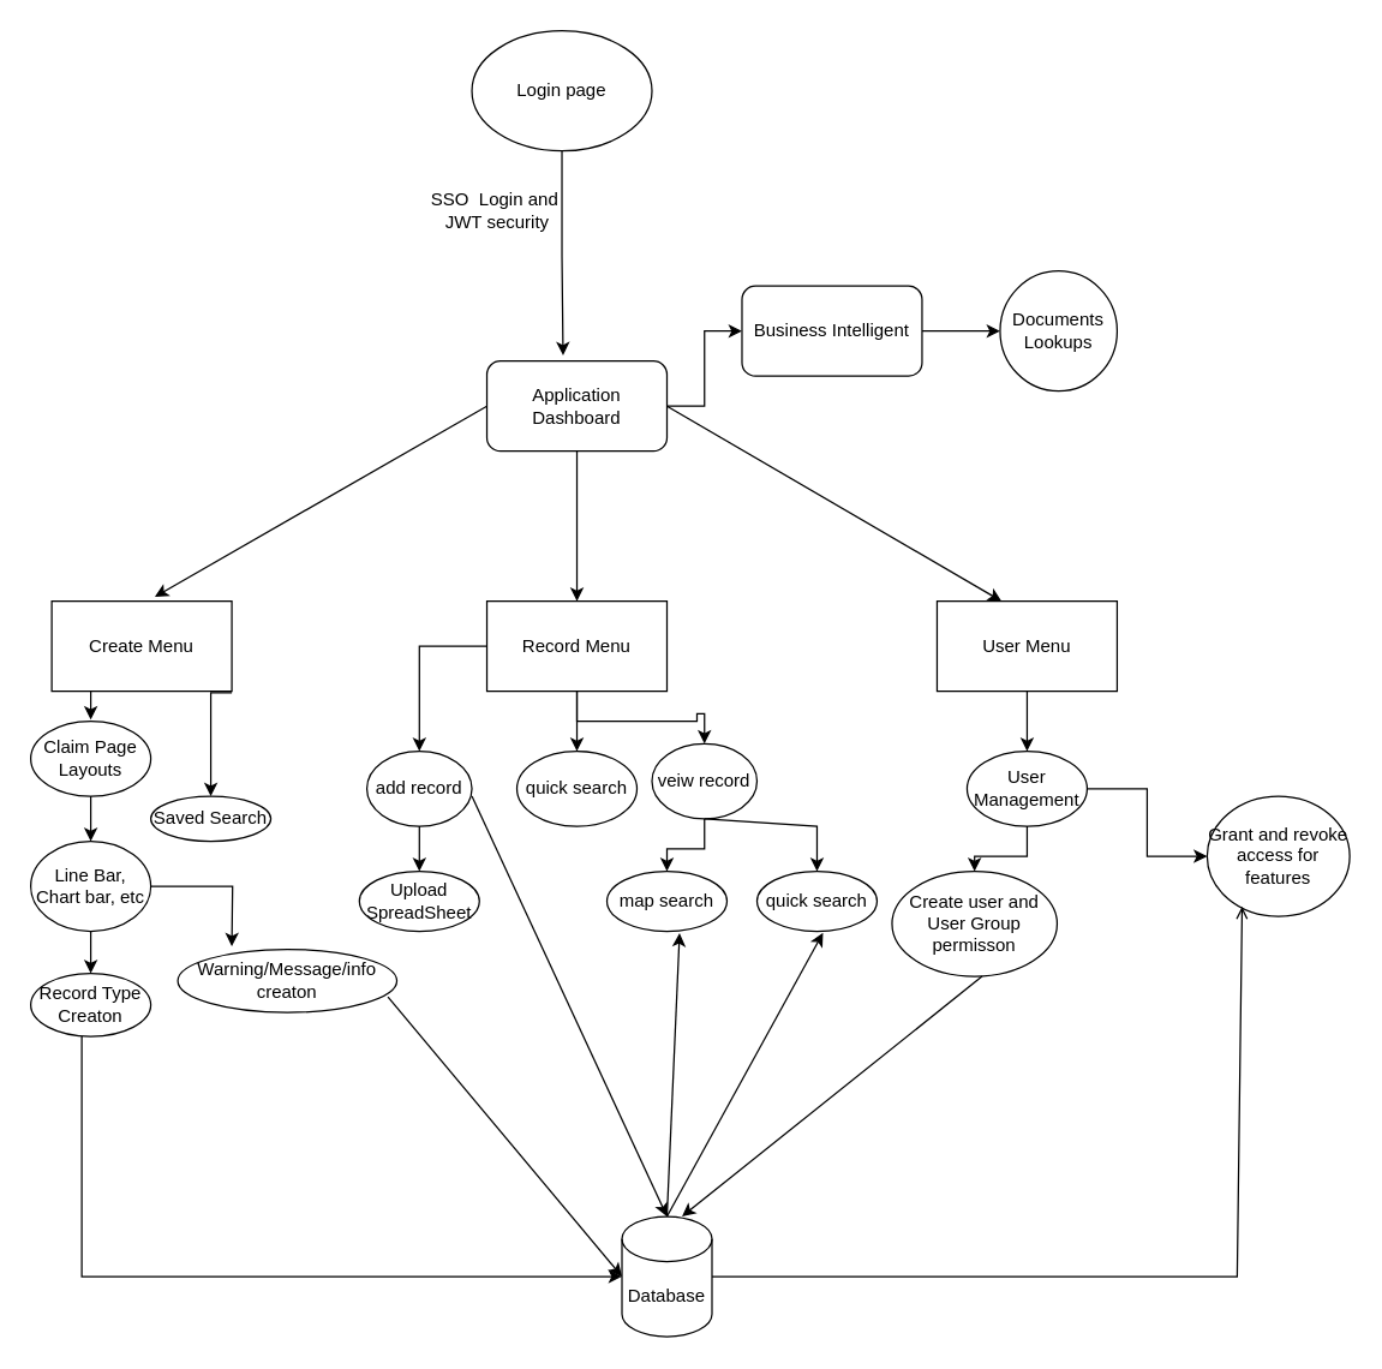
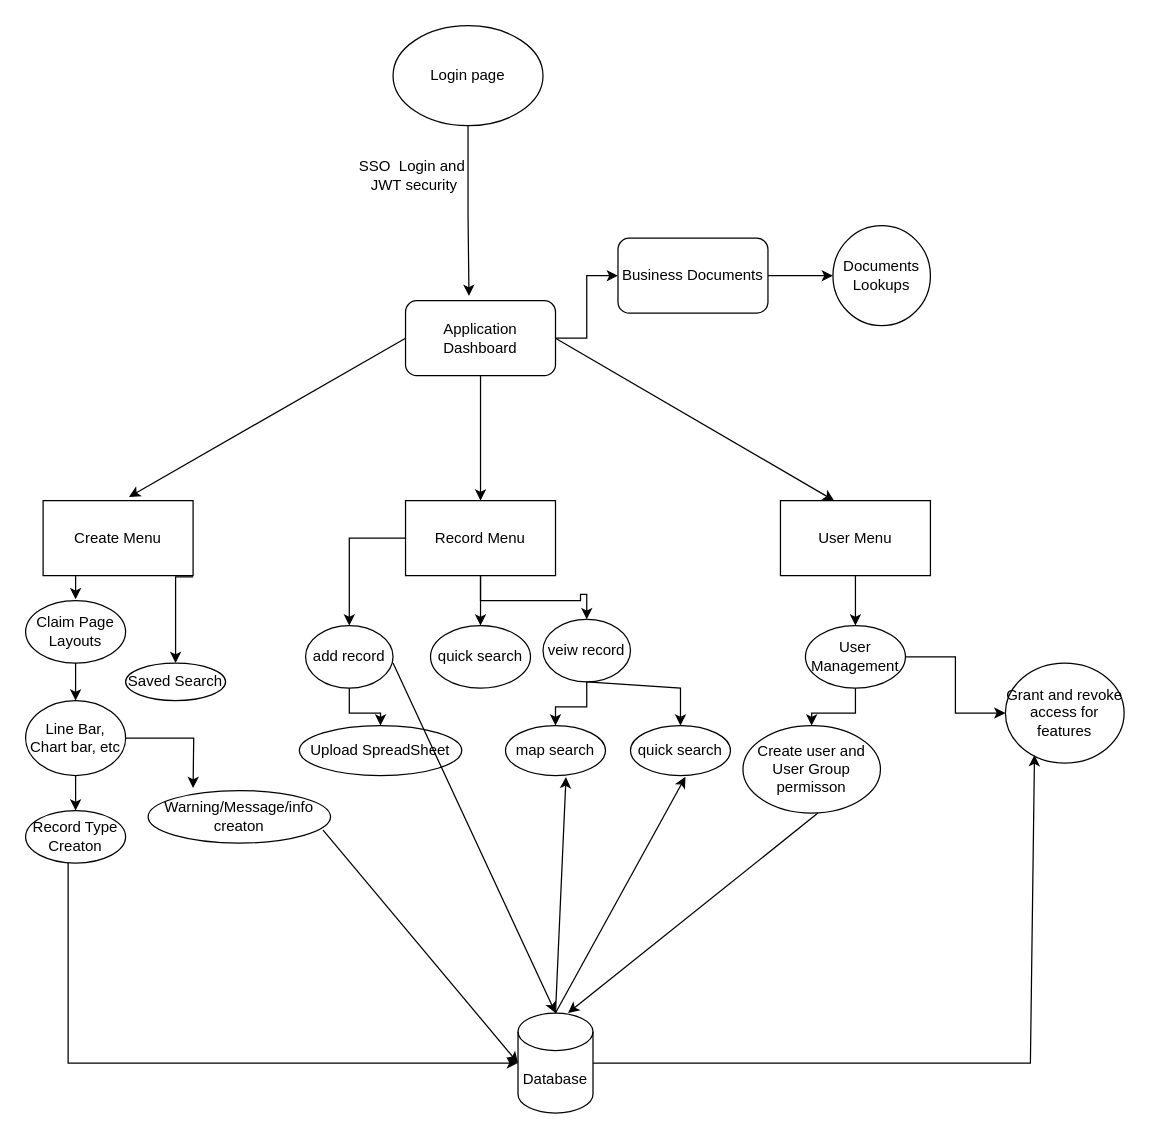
- <mxCell id="40" value="Business Intelligent" style="rounded=1;whiteSpace=wrap;html=1;" parent="1" vertex="1"><mxGeometry x="494" y="190" width="120" height="60" as="geometry" /></mxCell>
+ <mxCell id="40" value="Business Documents" style="rounded=1;whiteSpace=wrap;html=1;" parent="1" vertex="1"><mxGeometry x="494" y="190" width="120" height="60" as="geometry" /></mxCell>
- <mxCell id="27" value="Upload SpreadSheet&lt;br&gt;" style="ellipse;whiteSpace=wrap;html=1;rounded=0;" parent="1" vertex="1"><mxGeometry x="239" y="580" width="80" height="40" as="geometry" /></mxCell>
+ <mxCell id="27" value="Upload SpreadSheet&lt;br&gt;" style="ellipse;whiteSpace=wrap;html=1;rounded=0;" parent="1" vertex="1"><mxGeometry x="239" y="580" width="130" height="40" as="geometry" /></mxCell>
- <mxCell id="50" value="" style="endArrow=open;html=1;rounded=0;entryX=0.245;entryY=0.92;entryDx=0;entryDy=0;exitX=1;exitY=0.5;exitDx=0;exitDy=0;exitPerimeter=0;entryPerimeter=0;" edge="1" parent="1" source="44" target="37"><mxGeometry width="50" height="50" relative="1" as="geometry"><mxPoint x="474" y="829" as="sourcePoint" /><mxPoint x="578" y="640" as="targetPoint" /><Array as="points"><mxPoint x="824" y="850" /></Array></mxGeometry></mxCell>
+ <mxCell id="50" value="" style="endArrow=classic;html=1;rounded=0;entryX=0.245;entryY=0.92;entryDx=0;entryDy=0;exitX=1;exitY=0.5;exitDx=0;exitDy=0;exitPerimeter=0;entryPerimeter=0;" edge="1" parent="1" source="44" target="37"><mxGeometry width="50" height="50" relative="1" as="geometry"><mxPoint x="474" y="829" as="sourcePoint" /><mxPoint x="578" y="640" as="targetPoint" /><Array as="points"><mxPoint x="824" y="850" /></Array></mxGeometry></mxCell>
